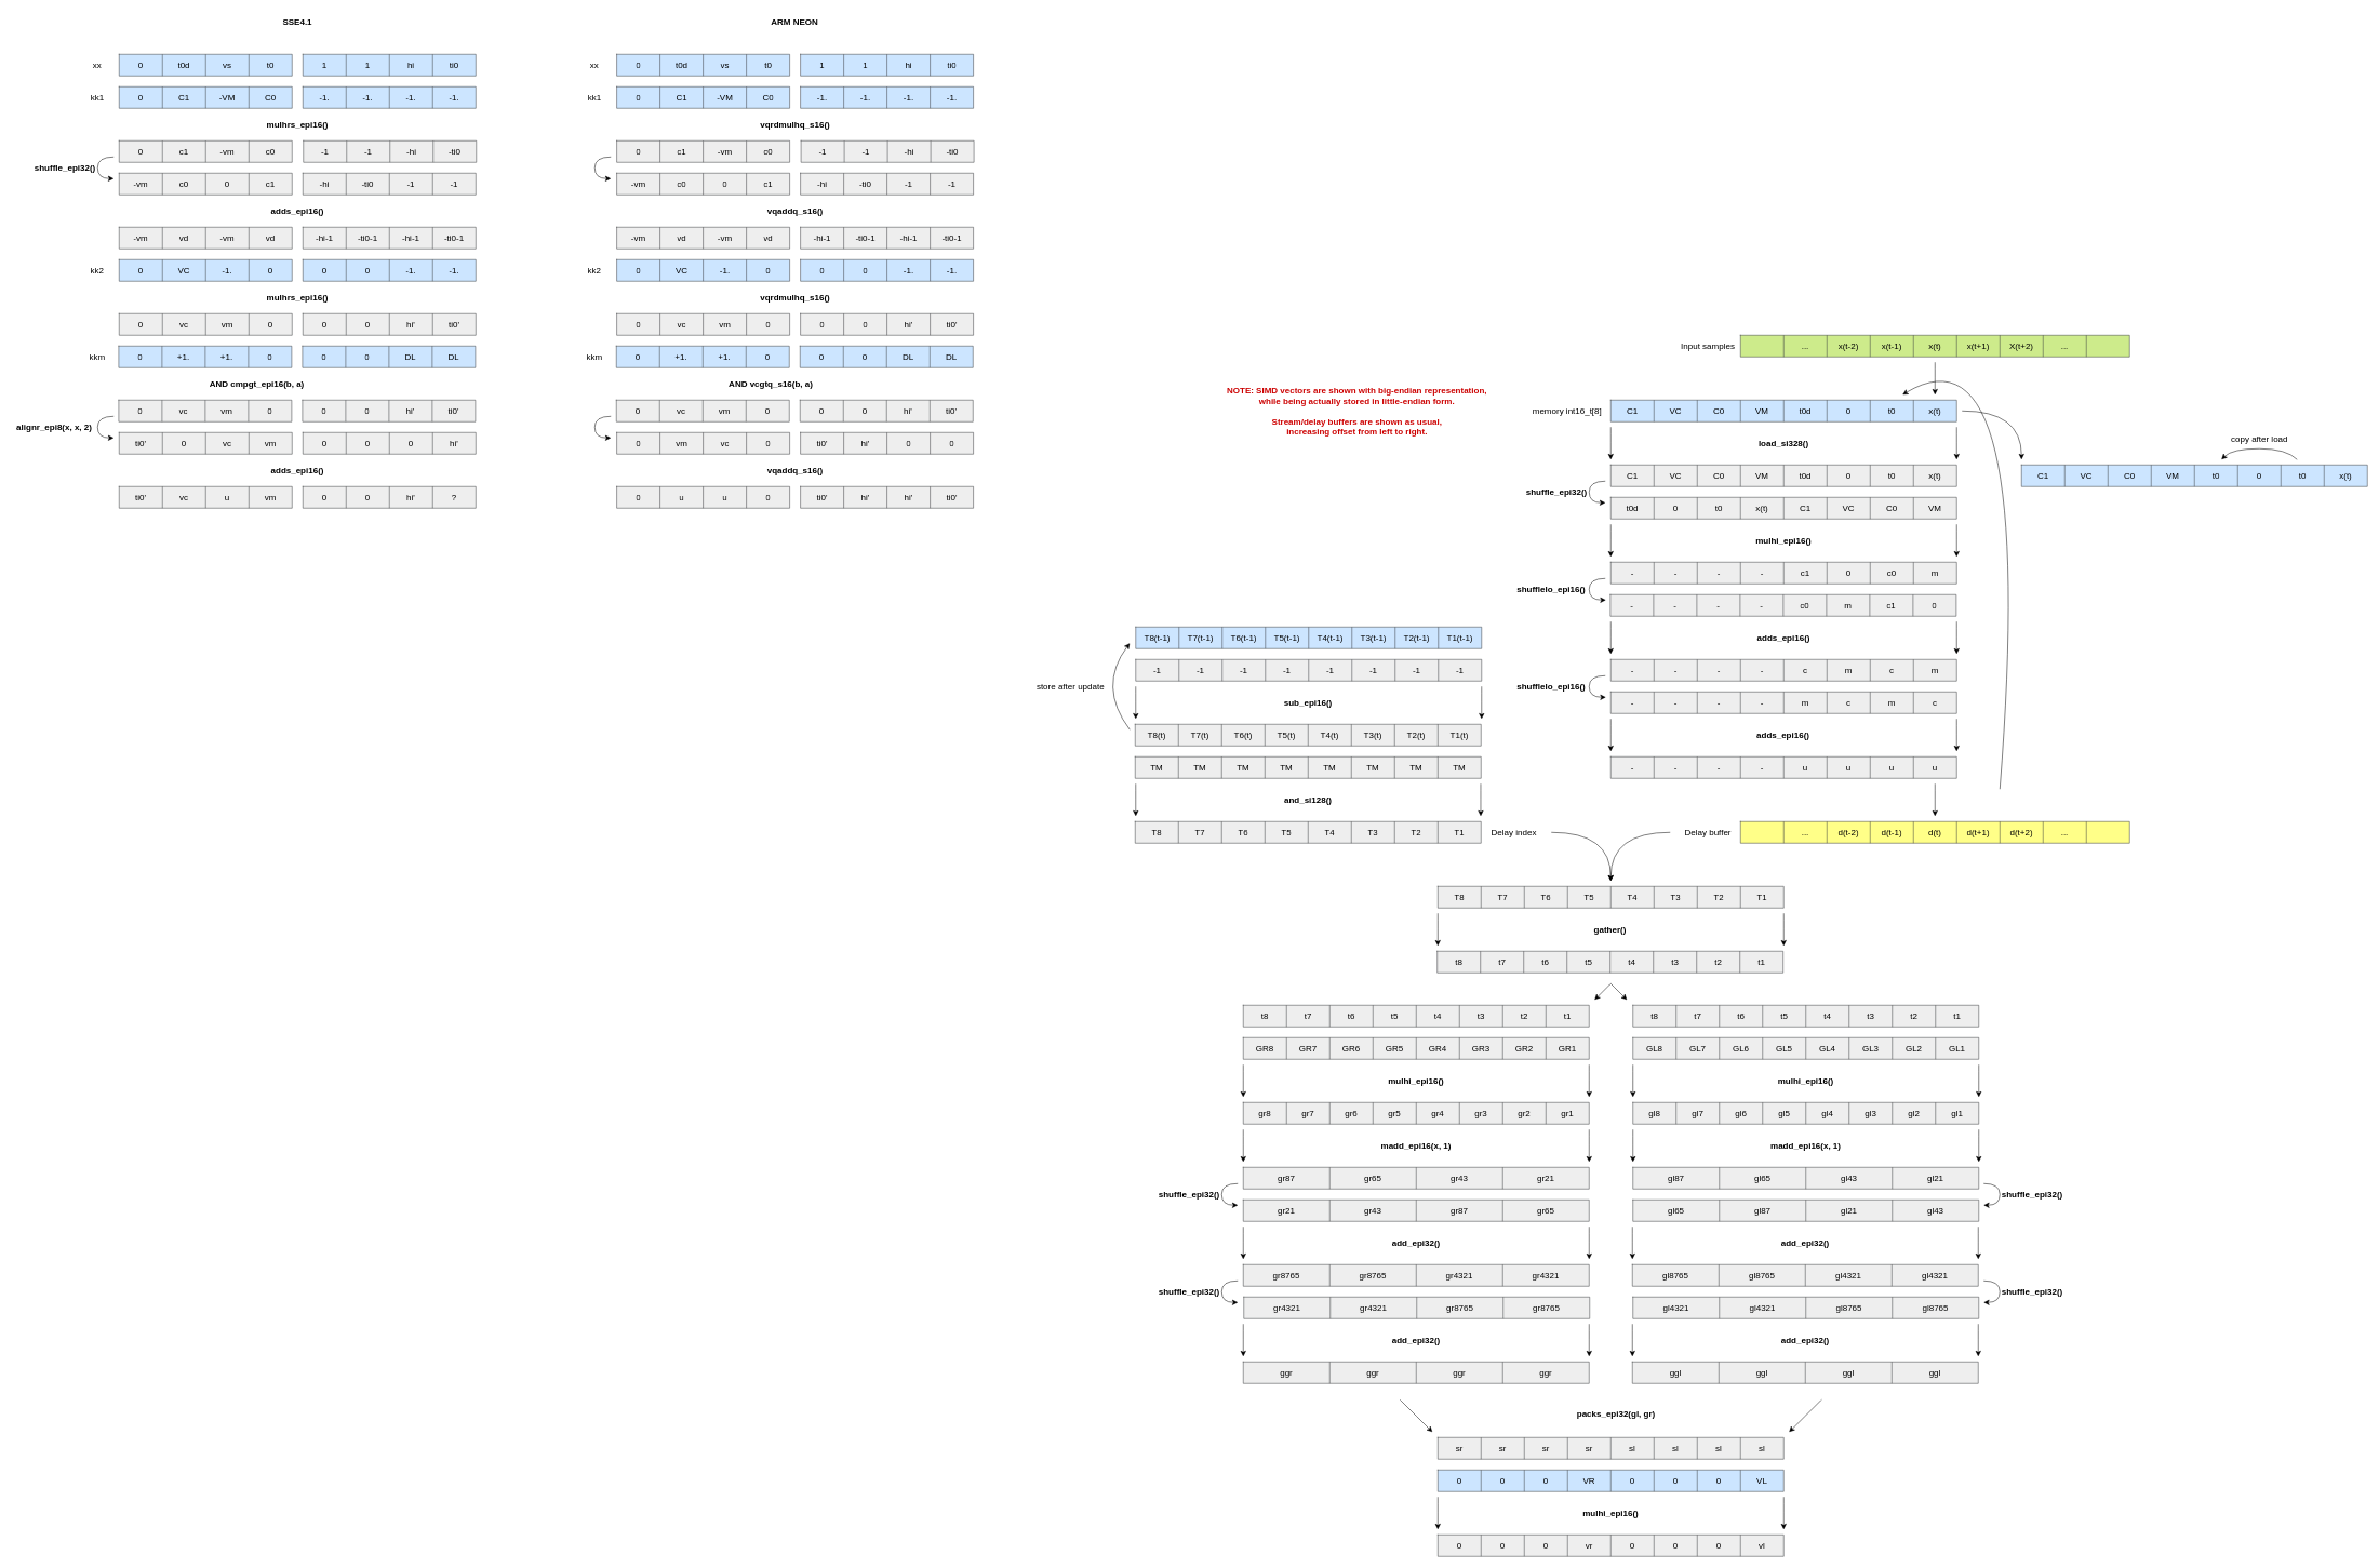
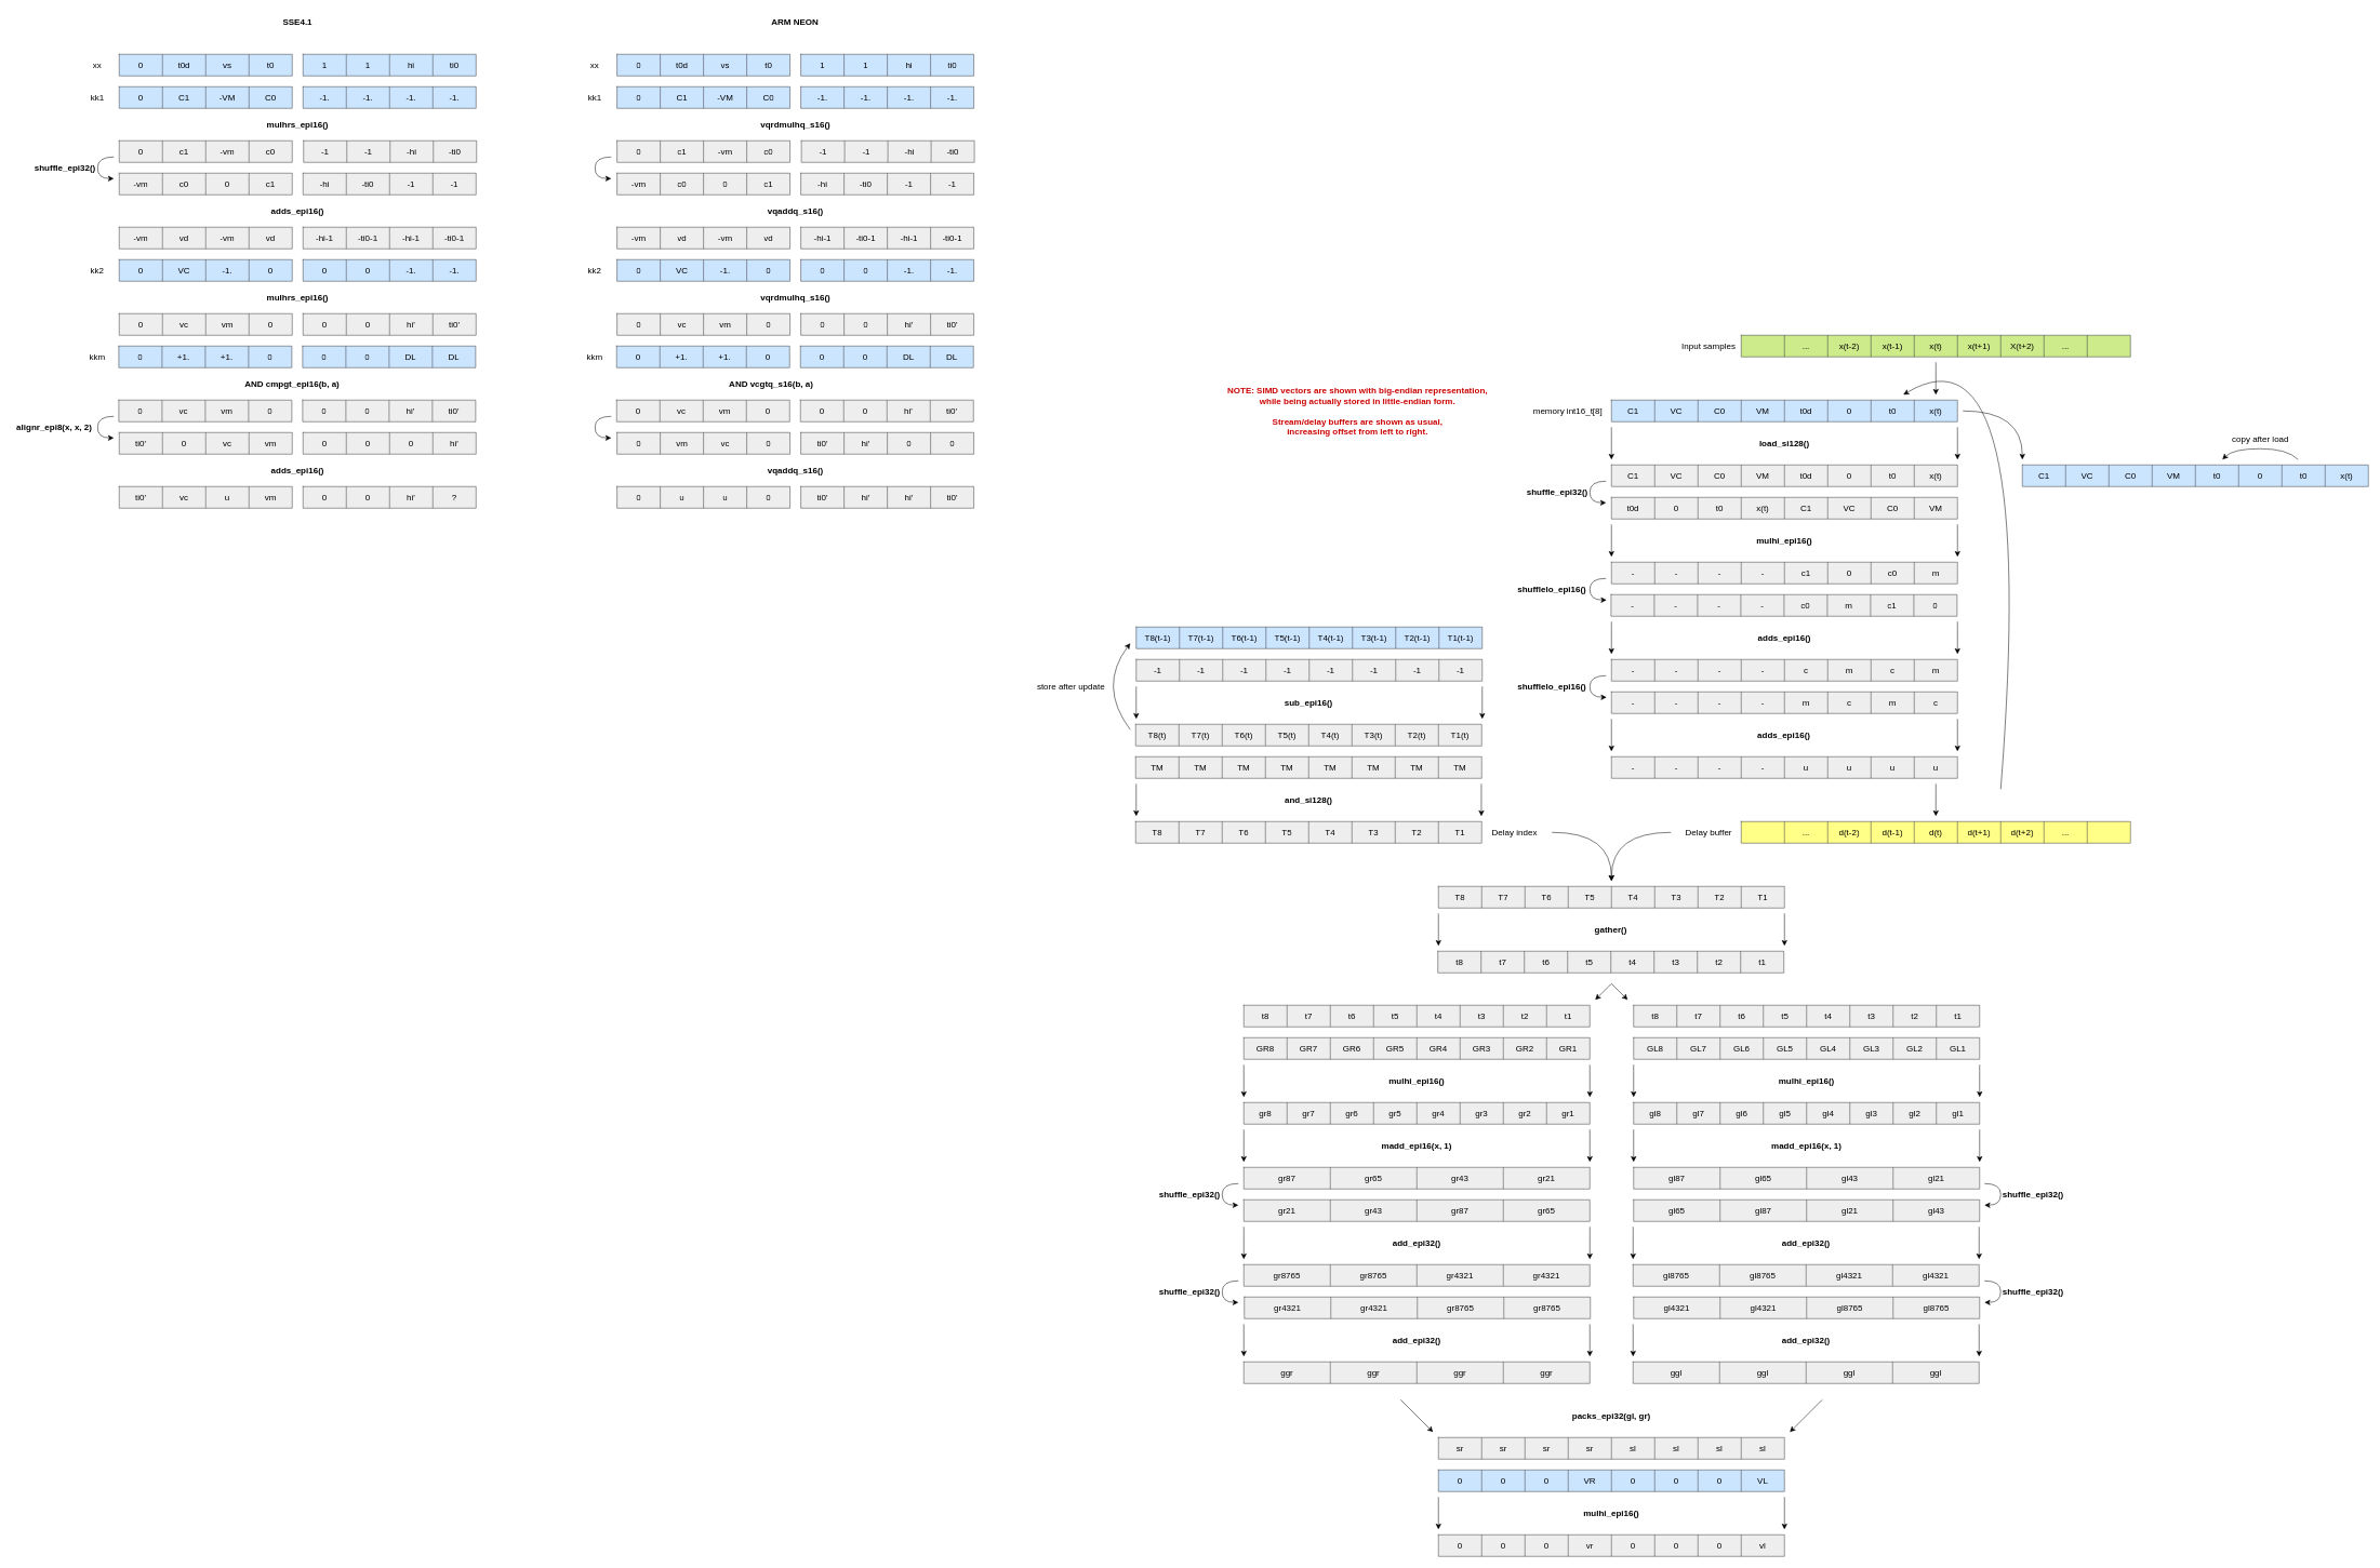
- <mxCell id="555" value="AND cmpgt_epi16(b, a)" style="rounded=0;whiteSpace=wrap;html=1;fontSize=16;strokeColor=none;fillColor=none;fontStyle=1" parent="1" vertex="1"><mxGeometry x="355" y="690" width="240" height="40" as="geometry" /></mxCell>
+ <mxCell id="555" value="AND cmpgt_epi16(b, a)" style="rounded=0;whiteSpace=wrap;html=1;fontSize=16;strokeColor=none;fillColor=none;fontStyle=1" parent="1" vertex="1"><mxGeometry x="420" y="690" width="240" height="40" as="geometry" /></mxCell>
- <mxCell id="362" value="load_si328()" style="rounded=0;whiteSpace=wrap;html=1;fontSize=16;strokeColor=none;fillColor=none;fontStyle=1" parent="1" vertex="1"><mxGeometry x="3220" y="800" width="160" height="40" as="geometry" /></mxCell>
+ <mxCell id="362" value="load_si128()" style="rounded=0;whiteSpace=wrap;html=1;fontSize=16;strokeColor=none;fillColor=none;fontStyle=1" parent="1" vertex="1"><mxGeometry x="3220" y="800" width="160" height="40" as="geometry" /></mxCell>
- <mxCell id="291" value="packs_epi32(gl, gr)" style="rounded=0;whiteSpace=wrap;html=1;fontSize=16;strokeColor=none;fillColor=none;fontStyle=1" parent="1" vertex="1"><mxGeometry x="2910" y="2595" width="160" height="40" as="geometry" /></mxCell>
+ <mxCell id="291" value="packs_epi32(gl, gr)" style="rounded=0;whiteSpace=wrap;html=1;fontSize=16;strokeColor=none;fillColor=none;fontStyle=1" parent="1" vertex="1"><mxGeometry y="2600" width="160" height="40" as="geometry" x="2900" /></mxCell>
